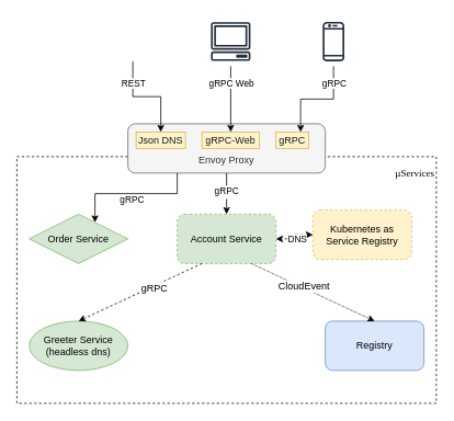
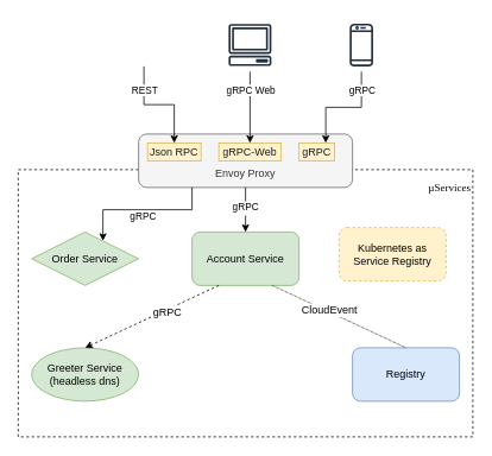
- <mxCell id="17" value="Json DNS" style="text;html=1;strokeColor=#d6b656;fillColor=#fff2cc;align=center;verticalAlign=middle;whiteSpace=wrap;overflow=hidden;fontColor=#1A1A1A;" parent="15" vertex="1"><mxGeometry x="10" y="10" width="60" height="20" as="geometry" /></mxCell>
+ <mxCell id="17" value="Json RPC" style="text;html=1;strokeColor=#d6b656;fillColor=#fff2cc;align=center;verticalAlign=middle;whiteSpace=wrap;overflow=hidden;fontColor=#1A1A1A;" parent="15" vertex="1"><mxGeometry x="10" y="10" width="60" height="20" as="geometry" /></mxCell>
- <mxCell id="11" style="edgeStyle=orthogonalEdgeStyle;rounded=0;orthogonalLoop=1;jettySize=auto;html=1;dashed=1;entryX=1;entryY=0.5;entryDx=0;entryDy=0;startArrow=classic;startFill=1;" parent="1" source="10" target="3" edge="1"><mxGeometry relative="1" as="geometry"><mxPoint x="350" y="160" as="targetPoint" /><mxPoint x="425" y="270" as="sourcePoint" /></mxGeometry></mxCell>
- <mxCell id="12" value="DNS" style="edgeLabel;html=1;align=center;verticalAlign=middle;resizable=0;points=[];" parent="11" vertex="1" connectable="0"><mxGeometry x="0.18" relative="1" as="geometry"><mxPoint x="5" as="offset" /></mxGeometry></mxCell>
- <mxCell id="3" value="Account Service" style="rounded=1;whiteSpace=wrap;html=1;fillColor=#d5e8d4;strokeColor=#82b366;dashed=1;" parent="1" vertex="1"><mxGeometry x="215" y="260" width="120" height="60" as="geometry" /></mxCell>
+ <mxCell id="3" value="Account Service" style="rounded=1;whiteSpace=wrap;html=1;fillColor=#d5e8d4;strokeColor=#82b366;" parent="1" vertex="1"><mxGeometry x="215" y="260" width="120" height="60" as="geometry" /></mxCell>
- <mxCell id="8" value="" style="endArrow=classic;html=1;exitX=0.75;exitY=1;exitDx=0;exitDy=0;dashed=1;dashPattern=1 1;entryX=0.5;entryY=0;entryDx=0;entryDy=0;" parent="1" source="3" target="5" edge="1"><mxGeometry width="50" height="50" relative="1" as="geometry"><mxPoint x="-15" y="610" as="sourcePoint" /><mxPoint x="35" y="560" as="targetPoint" /></mxGeometry></mxCell>
+ <mxCell id="8" value="" style="endArrow=none;html=1;exitX=0.75;exitY=1;exitDx=0;exitDy=0;dashed=1;dashPattern=1 1;entryX=0.5;entryY=0;entryDx=0;entryDy=0;" parent="1" source="3" target="5" edge="1"><mxGeometry width="50" height="50" relative="1" as="geometry"><mxPoint x="-15" y="610" as="sourcePoint" /><mxPoint x="35" y="560" as="targetPoint" /></mxGeometry></mxCell>
